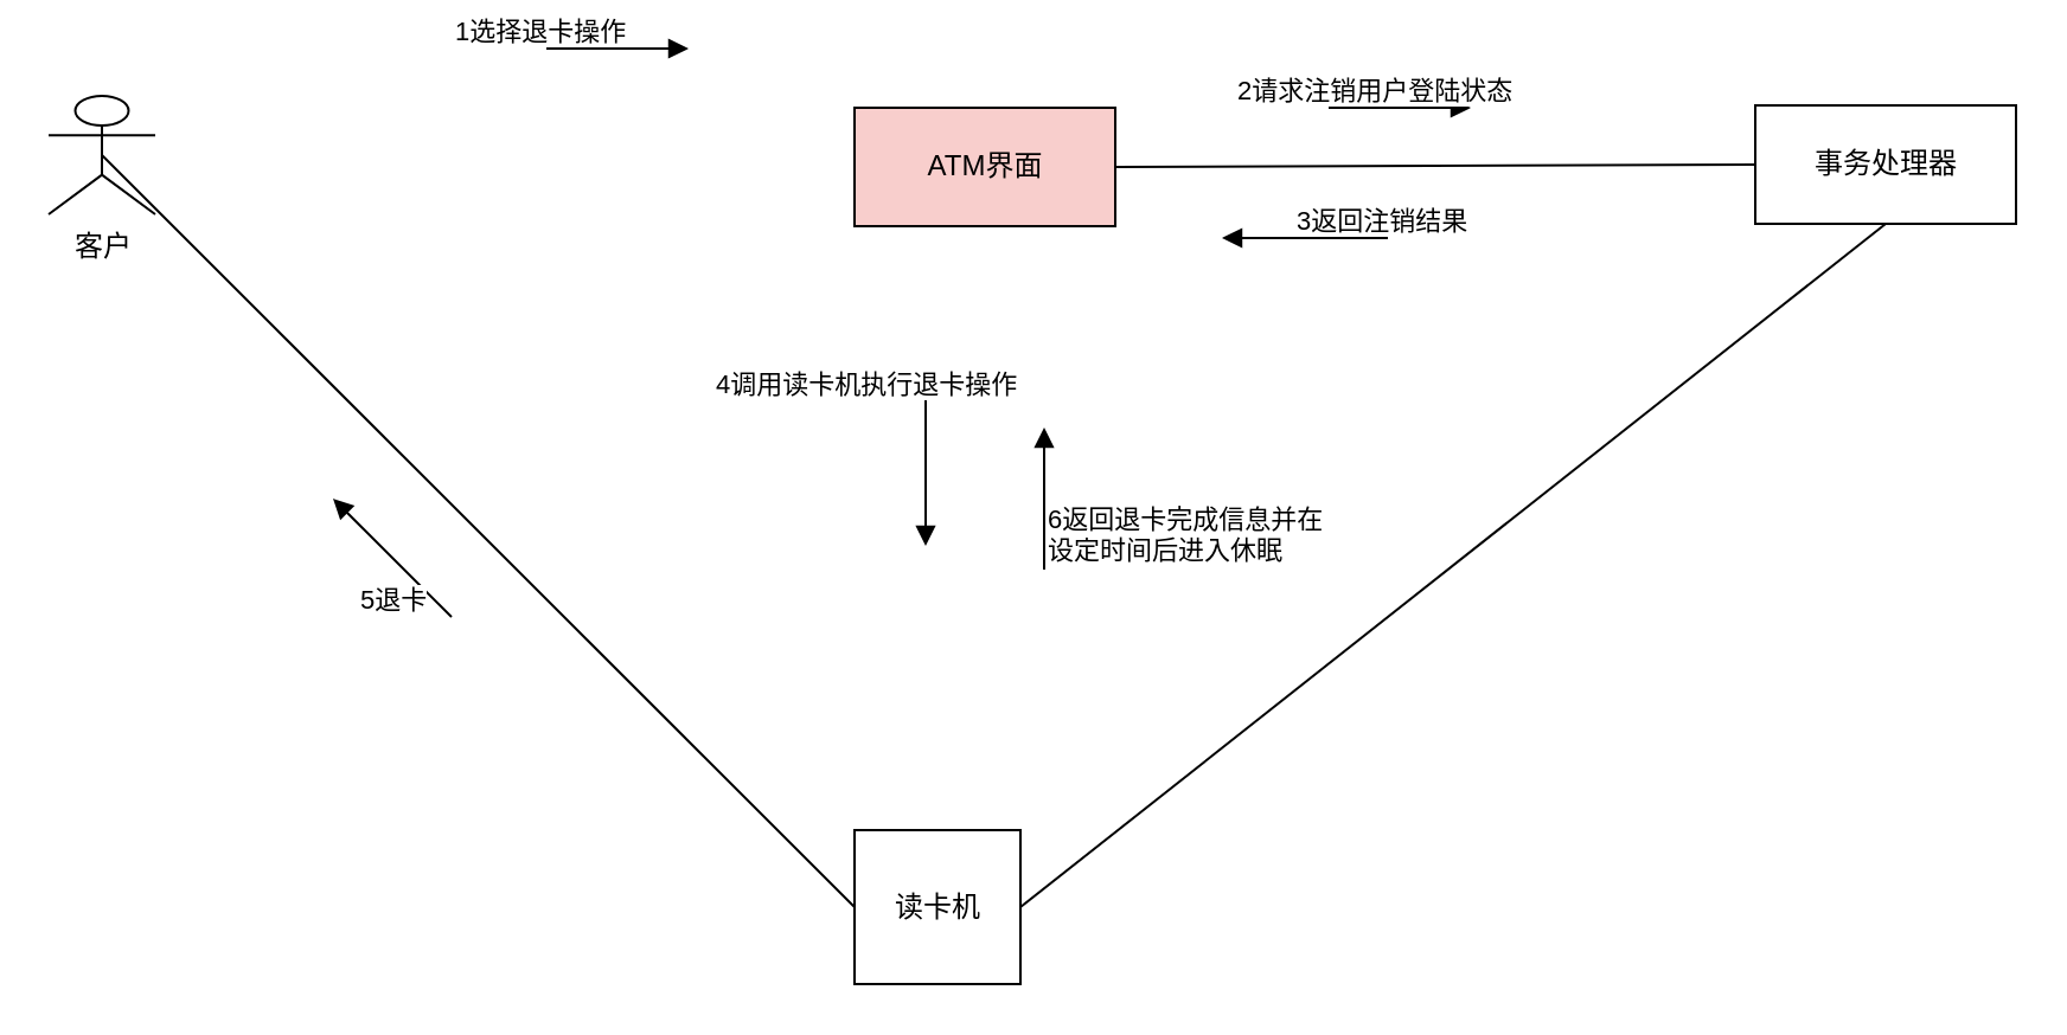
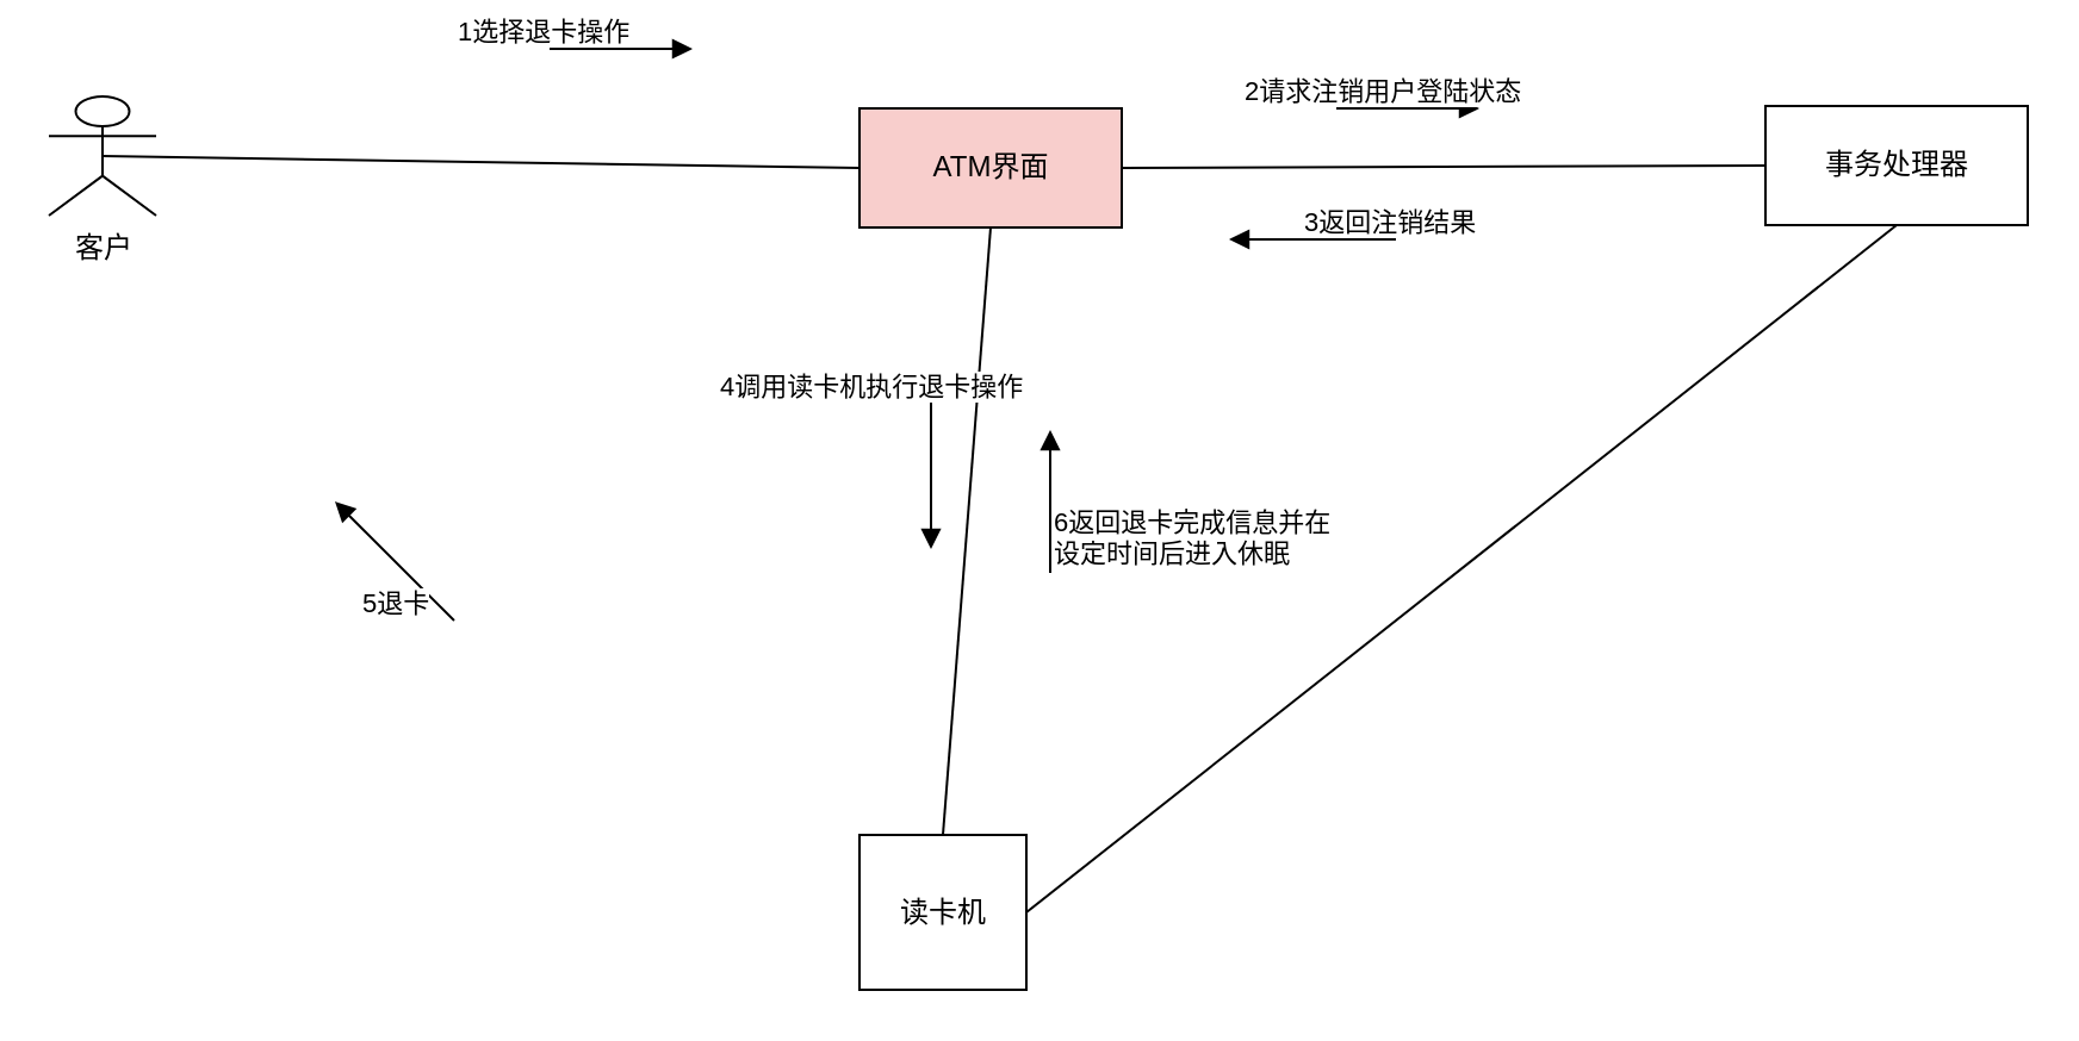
+ <mxCell id="3" style="edgeStyle=none;rounded=0;orthogonalLoop=1;jettySize=auto;html=1;exitX=0.5;exitY=0.5;exitDx=0;exitDy=0;exitPerimeter=0;entryX=0;entryY=0.5;entryDx=0;entryDy=0;endArrow=none;endFill=0;" parent="1" source="4" target="7" edge="1"><mxGeometry relative="1" as="geometry" /></mxCell>
- <mxCell id="2" style="rounded=0;orthogonalLoop=1;jettySize=auto;html=1;exitX=0.5;exitY=0.5;exitDx=0;exitDy=0;exitPerimeter=0;entryX=0;entryY=0.5;entryDx=0;entryDy=0;endArrow=none;endFill=0;" parent="1" source="4" target="10" edge="1"><mxGeometry relative="1" as="geometry" /></mxCell>
+ <mxCell id="5" style="edgeStyle=none;rounded=0;orthogonalLoop=1;jettySize=auto;html=1;exitX=0.5;exitY=1;exitDx=0;exitDy=0;entryX=0.5;entryY=0;entryDx=0;entryDy=0;endArrow=none;endFill=0;" parent="1" source="7" target="10" edge="1"><mxGeometry relative="1" as="geometry" /></mxCell>
